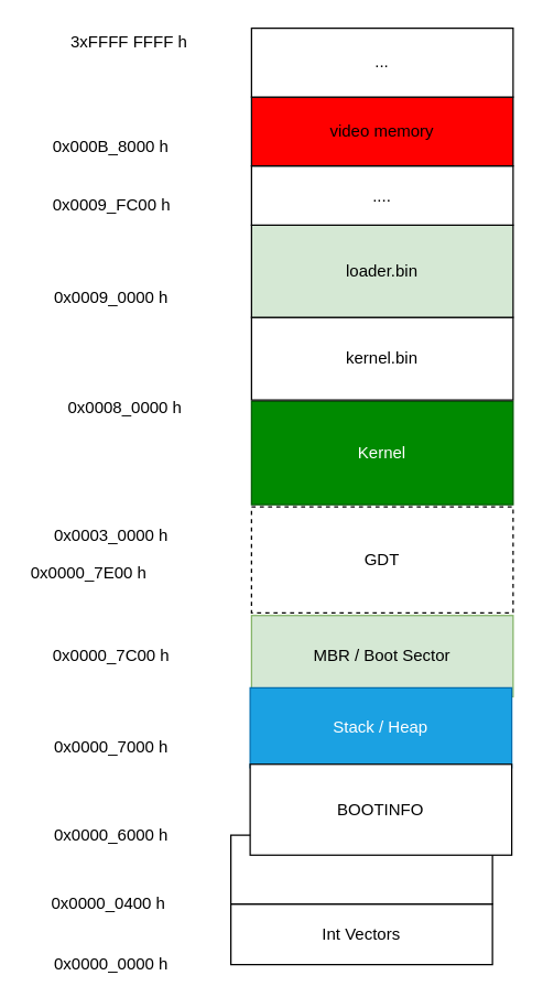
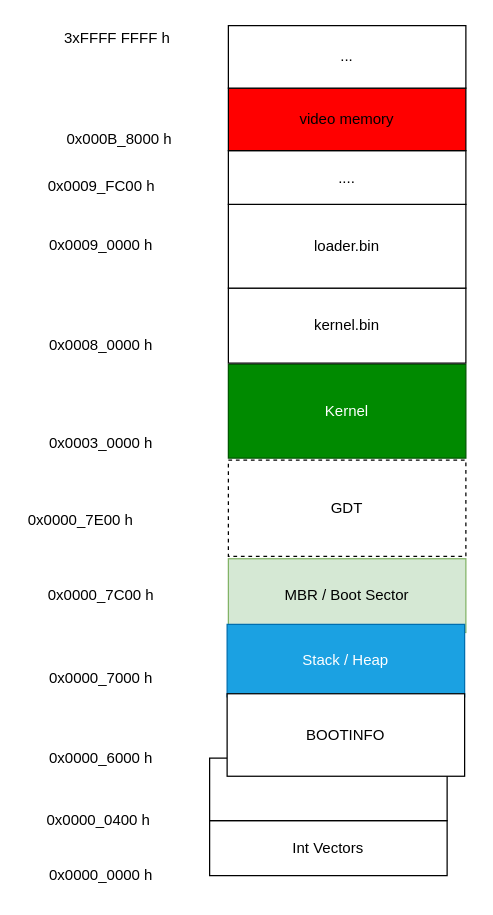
- <mxCell id="23" value="0x000B_8000 h" style="text;html=1;resizable=0;points=[];autosize=1;align=left;verticalAlign=top;spacingTop=-4;" parent="1" vertex="1"><mxGeometry x="36" y="96" width="100" height="20" as="geometry" /></mxCell>
+ <mxCell id="23" value="0x000B_8000 h" style="text;html=1;resizable=0;points=[];autosize=1;align=left;verticalAlign=top;spacingTop=-4;" parent="1" vertex="1"><mxGeometry x="51" y="101" width="100" height="20" as="geometry" /></mxCell>
- <mxCell id="19" value="loader.bin" style="rounded=0;whiteSpace=wrap;html=1;fillColor=#d5e8d4;" parent="1" vertex="1"><mxGeometry x="182" y="163" width="190" height="67" as="geometry" /></mxCell>
+ <mxCell id="19" value="loader.bin" style="rounded=0;whiteSpace=wrap;html=1;" parent="1" vertex="1"><mxGeometry x="182" y="163" width="190" height="67" as="geometry" /></mxCell>
- <mxCell id="18" value="0x0009_0000 h" style="text;html=1;resizable=0;points=[];autosize=1;align=left;verticalAlign=top;spacingTop=-4;" parent="1" vertex="1"><mxGeometry x="37" y="206" width="100" height="20" as="geometry" /></mxCell>
+ <mxCell id="18" value="0x0009_0000 h" style="text;html=1;resizable=0;points=[];autosize=1;align=left;verticalAlign=top;spacingTop=-4;" parent="1" vertex="1"><mxGeometry x="37" y="186" width="100" height="20" as="geometry" /></mxCell>
- <mxCell id="15" value="0x0008_0000 h" style="text;html=1;resizable=0;points=[];autosize=1;align=left;verticalAlign=top;spacingTop=-4;" parent="1" vertex="1"><mxGeometry x="47" y="286" width="100" height="20" as="geometry" /></mxCell>
+ <mxCell id="15" value="0x0008_0000 h" style="text;html=1;resizable=0;points=[];autosize=1;align=left;verticalAlign=top;spacingTop=-4;" parent="1" vertex="1"><mxGeometry x="37" y="266" width="100" height="20" as="geometry" /></mxCell>
- <mxCell id="14" value="0x0003_0000 h" style="text;html=1;resizable=0;points=[];autosize=1;align=left;verticalAlign=top;spacingTop=-4;" parent="1" vertex="1"><mxGeometry x="37" y="379" width="100" height="20" as="geometry" /></mxCell>
+ <mxCell id="14" value="0x0003_0000 h" style="text;html=1;resizable=0;points=[];autosize=1;align=left;verticalAlign=top;spacingTop=-4;" parent="1" vertex="1"><mxGeometry x="37" y="344" width="100" height="20" as="geometry" /></mxCell>
